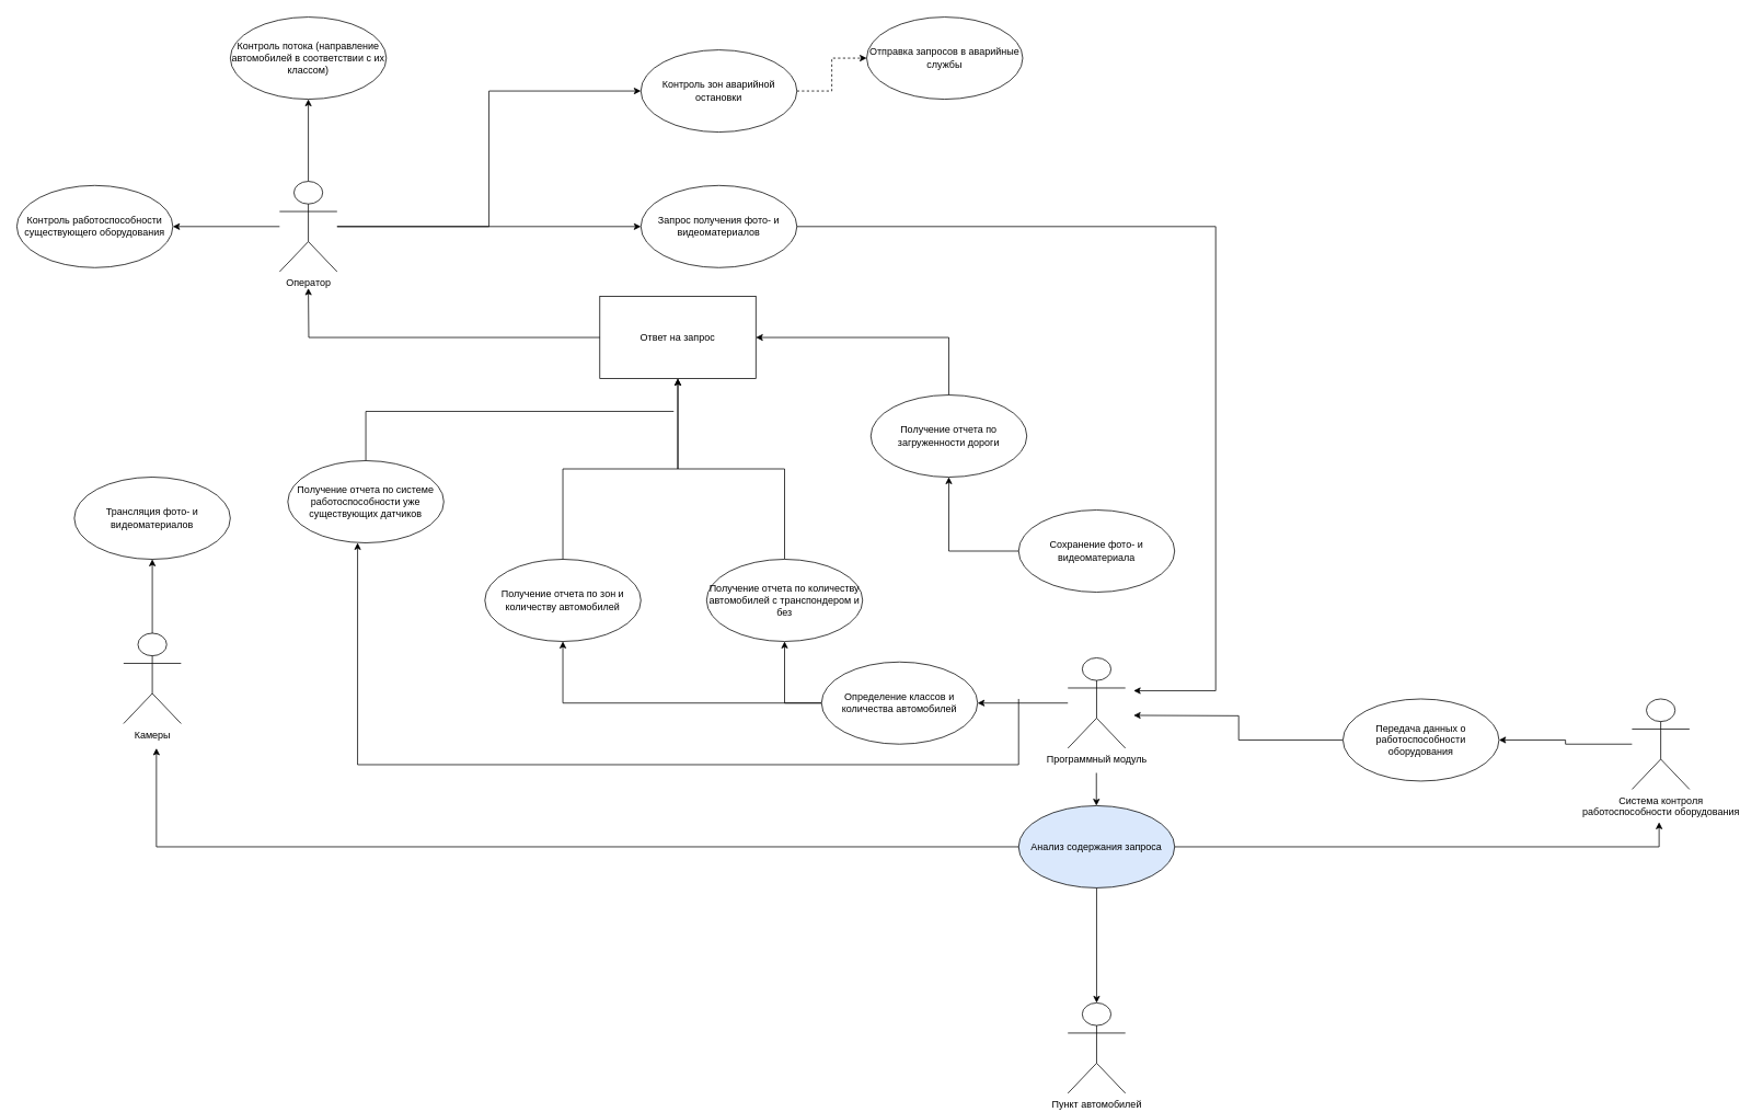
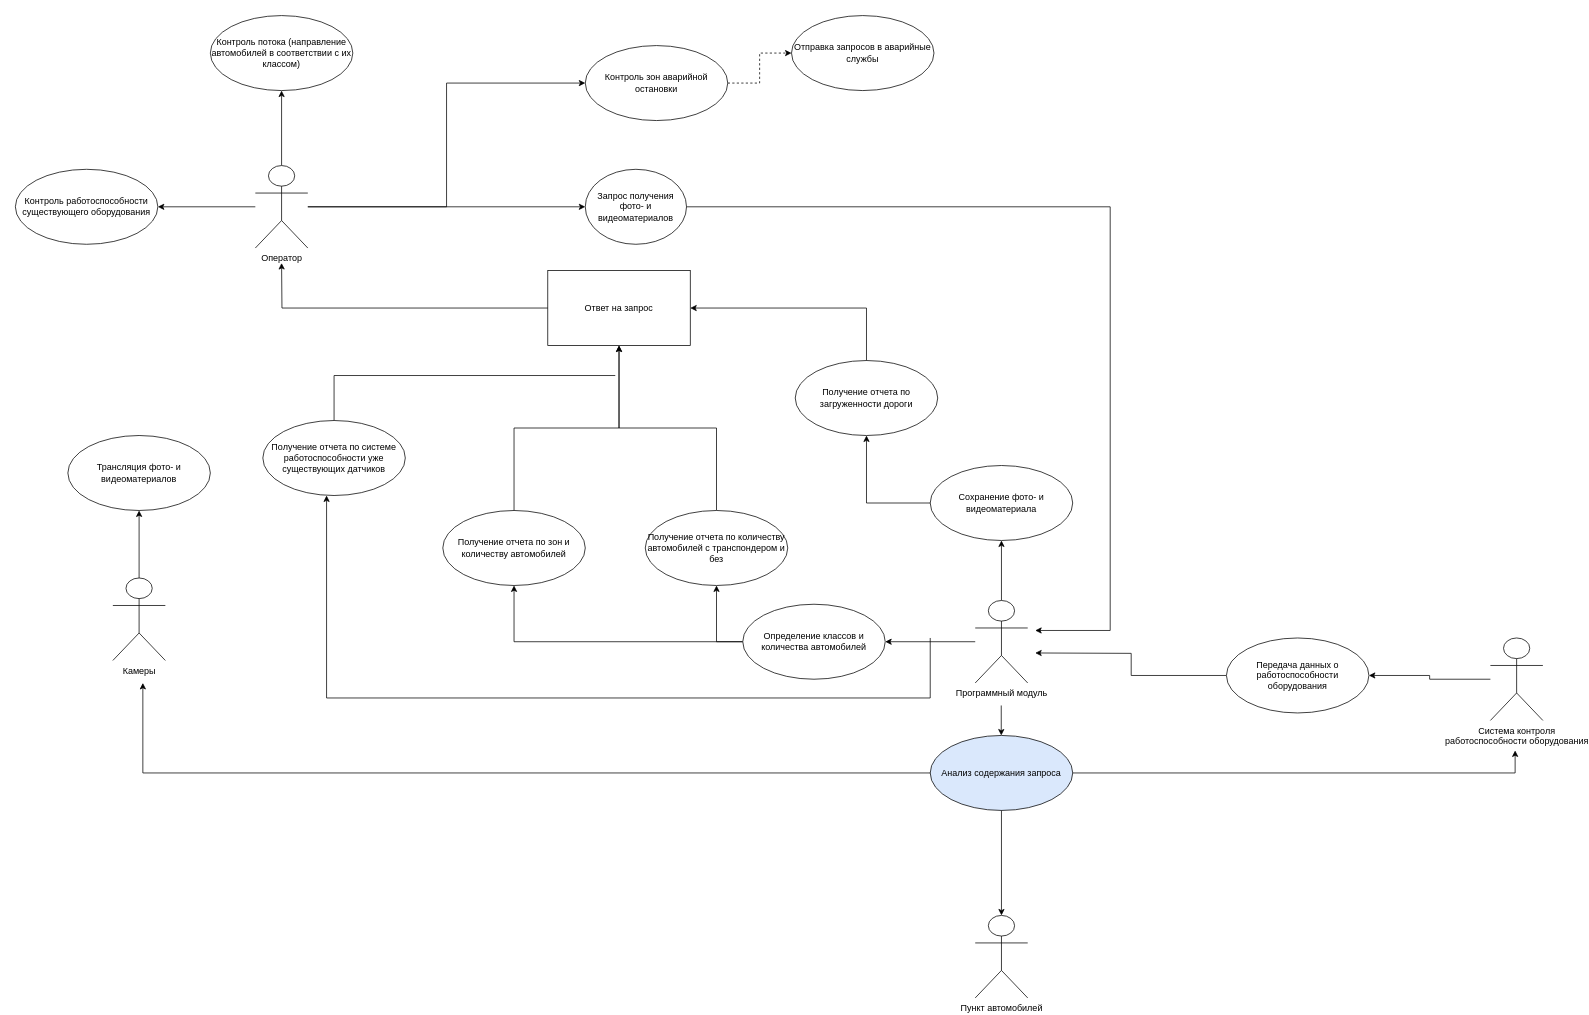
- <mxCell id="28" value="Запрос получения фото- и видеоматериалов" style="ellipse;whiteSpace=wrap;html=1;" vertex="1" parent="1"><mxGeometry x="780" y="225" width="190" height="100" as="geometry" /></mxCell>
+ <mxCell id="28" value="Запрос получения фото- и видеоматериалов" style="ellipse;whiteSpace=wrap;html=1;" vertex="1" parent="1"><mxGeometry x="780" y="225" width="135" height="100" as="geometry" /></mxCell>
+ <mxCell id="23" style="edgeStyle=orthogonalEdgeStyle;rounded=0;orthogonalLoop=1;jettySize=auto;html=1;entryX=0.5;entryY=1;entryDx=0;entryDy=0;" edge="1" parent="1" source="25" target="18"><mxGeometry relative="1" as="geometry" /></mxCell>
- <mxCell id="39" value="Определение классов и количества автомобилей" style="ellipse;whiteSpace=wrap;html=1;" vertex="1" parent="1"><mxGeometry x="1000" y="805" width="190" height="100" as="geometry" /></mxCell>
+ <mxCell id="39" value="Определение классов и количества автомобилей" style="ellipse;whiteSpace=wrap;html=1;" vertex="1" parent="1"><mxGeometry x="990" y="805" width="190" height="100" as="geometry" /></mxCell>
